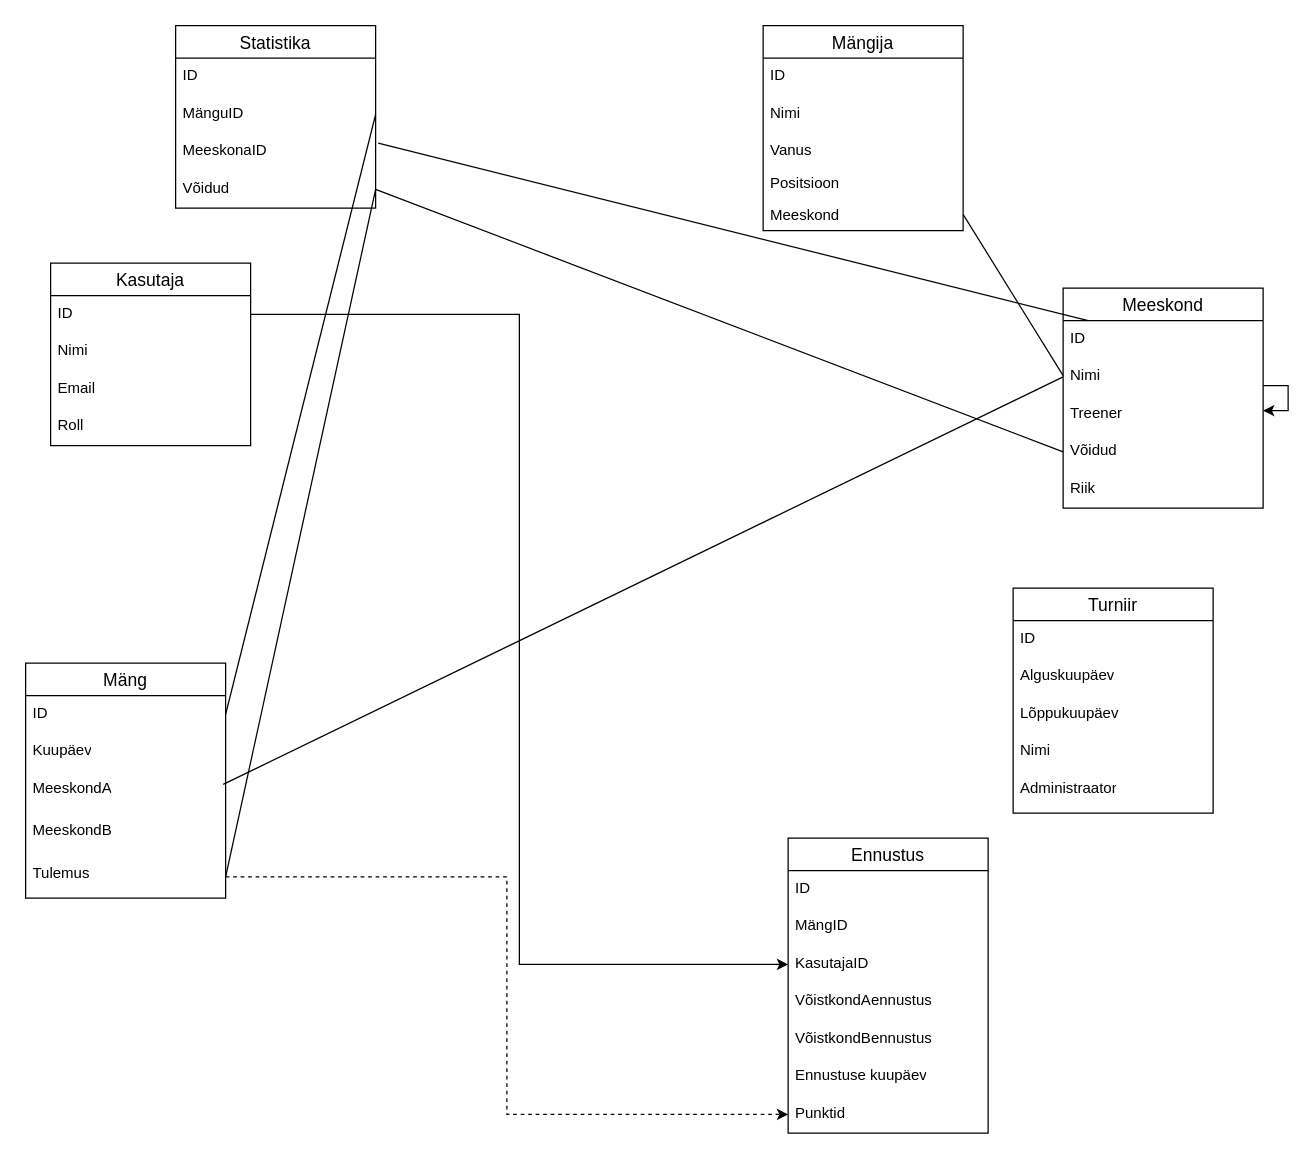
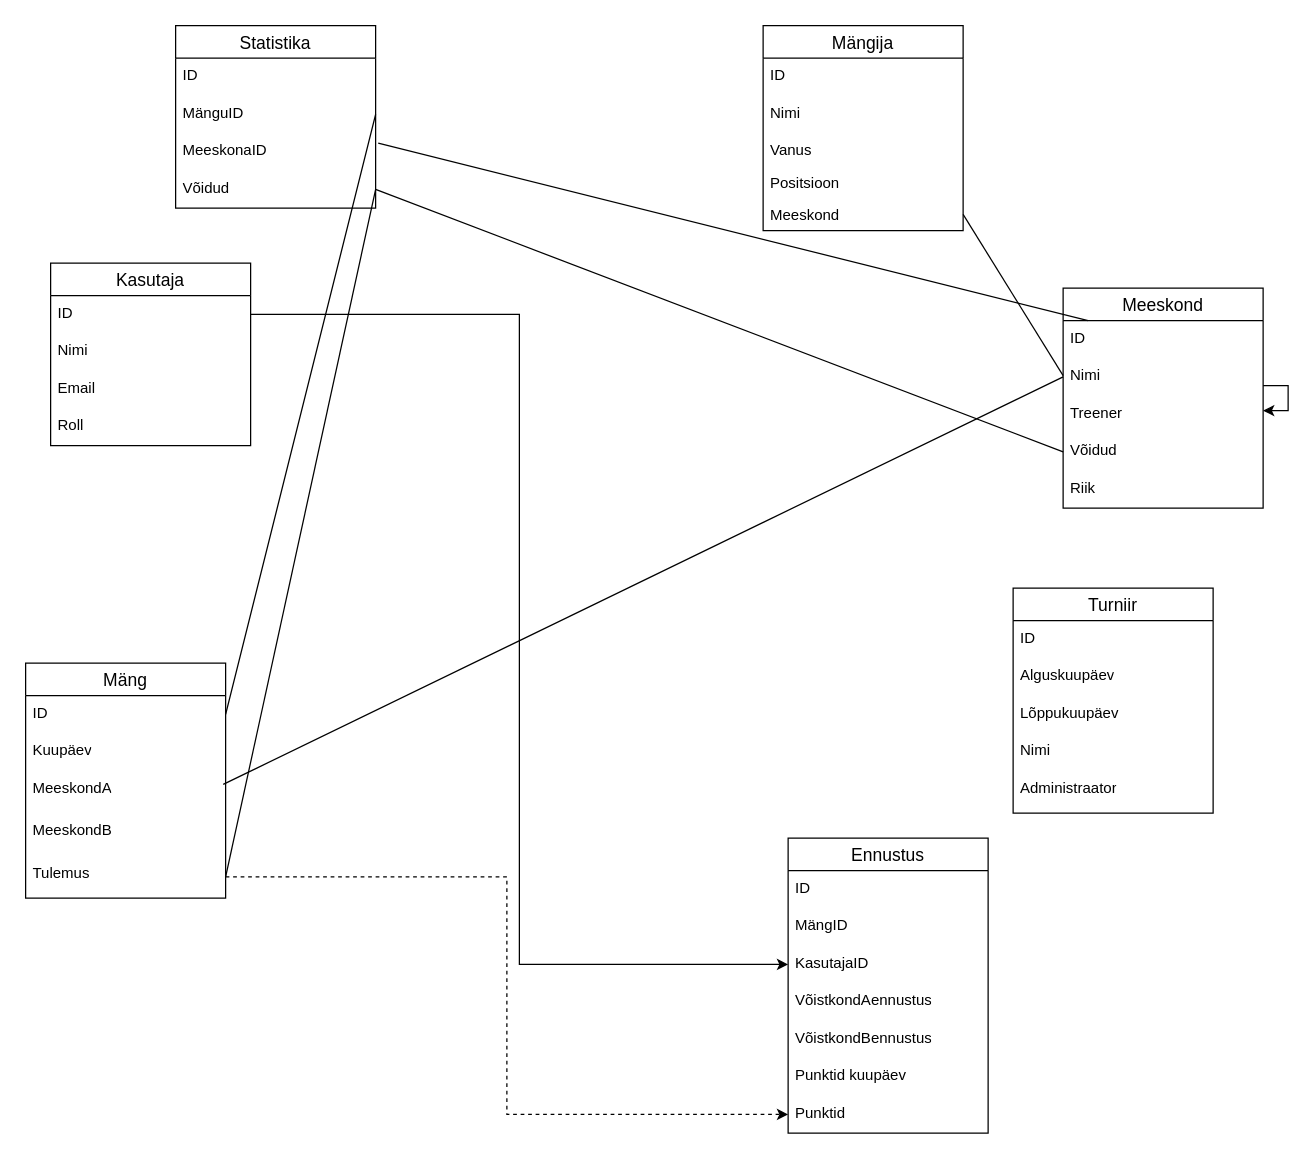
- <mxCell id="48" value="Ennustuse kuupäev " style="text;strokeColor=none;fillColor=none;spacingLeft=4;spacingRight=4;overflow=hidden;rotatable=0;points=[[0,0.5],[1,0.5]];portConstraint=eastwest;fontSize=12;whiteSpace=wrap;html=1;" vertex="1" parent="42"><mxGeometry y="176" width="160" height="30" as="geometry" /></mxCell>
+ <mxCell id="48" value="Punktid kuupäev " style="text;strokeColor=none;fillColor=none;spacingLeft=4;spacingRight=4;overflow=hidden;rotatable=0;points=[[0,0.5],[1,0.5]];portConstraint=eastwest;fontSize=12;whiteSpace=wrap;html=1;" vertex="1" parent="42"><mxGeometry y="176" width="160" height="30" as="geometry" /></mxCell>
